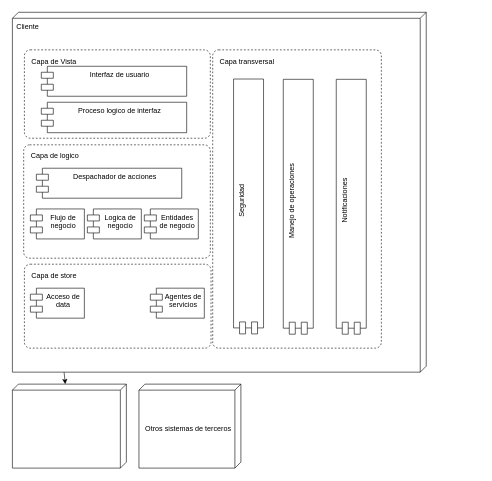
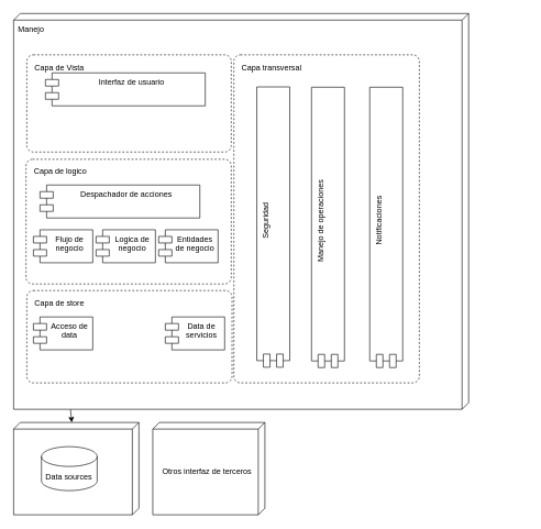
- <mxCell id="8" value="Cliente" style="verticalAlign=top;align=left;shape=cube;size=10;direction=south;fontStyle=0;html=1;boundedLbl=1;spacingLeft=5;whiteSpace=wrap;container=0;" parent="1" vertex="1"><mxGeometry x="20" y="20" width="690" height="600" as="geometry" /></mxCell>
+ <mxCell id="8" value="Manejo" style="verticalAlign=top;align=left;shape=cube;size=10;direction=south;fontStyle=0;html=1;boundedLbl=1;spacingLeft=5;whiteSpace=wrap;container=0;" parent="1" vertex="1"><mxGeometry x="20" y="20" width="690" height="600" as="geometry" /></mxCell>
- <mxCell id="11" value="Proceso logico de interfaz" style="shape=module;align=left;spacingLeft=20;align=center;verticalAlign=top;whiteSpace=wrap;html=1;container=0;" parent="1" vertex="1"><mxGeometry x="68.24" y="170" width="242.35" height="50.76" as="geometry" /></mxCell>
- <mxCell id="20" value="Agentes de servicios" style="shape=module;align=left;spacingLeft=20;align=center;verticalAlign=top;whiteSpace=wrap;html=1;container=0;" parent="1" vertex="1"><mxGeometry x="250" y="480" width="90" height="50" as="geometry" /></mxCell>
+ <mxCell id="20" value="Data de servicios" style="shape=module;align=left;spacingLeft=20;align=center;verticalAlign=top;whiteSpace=wrap;html=1;container=0;" parent="1" vertex="1"><mxGeometry x="250" y="480" width="90" height="50" as="geometry" /></mxCell>
+ <mxCell id="5" value="Data sources" style="shape=cylinder3;whiteSpace=wrap;html=1;boundedLbl=1;backgroundOutline=1;size=15;container=0;" parent="3" vertex="1"><mxGeometry x="42.222" y="36.667" width="84.444" height="66.667" as="geometry" /></mxCell>
- <mxCell id="2" value="&lt;p style=&quot;line-height: 120%; margin-top: 0px; margin-bottom: 0px;&quot;&gt;Otros sistemas de terceros&lt;/p&gt;" style="verticalAlign=middle;align=center;shape=cube;size=10;direction=south;fontStyle=0;html=1;boundedLbl=1;spacingLeft=5;whiteSpace=wrap;" parent="1" vertex="1"><mxGeometry x="231" y="640" width="170" height="140" as="geometry" /></mxCell>
+ <mxCell id="2" value="&lt;p style=&quot;line-height: 120%; margin-top: 0px; margin-bottom: 0px;&quot;&gt;Otros interfaz de terceros&lt;/p&gt;" style="verticalAlign=middle;align=center;shape=cube;size=10;direction=south;fontStyle=0;html=1;boundedLbl=1;spacingLeft=5;whiteSpace=wrap;" parent="1" vertex="1"><mxGeometry x="231" y="640" width="170" height="140" as="geometry" /></mxCell>
